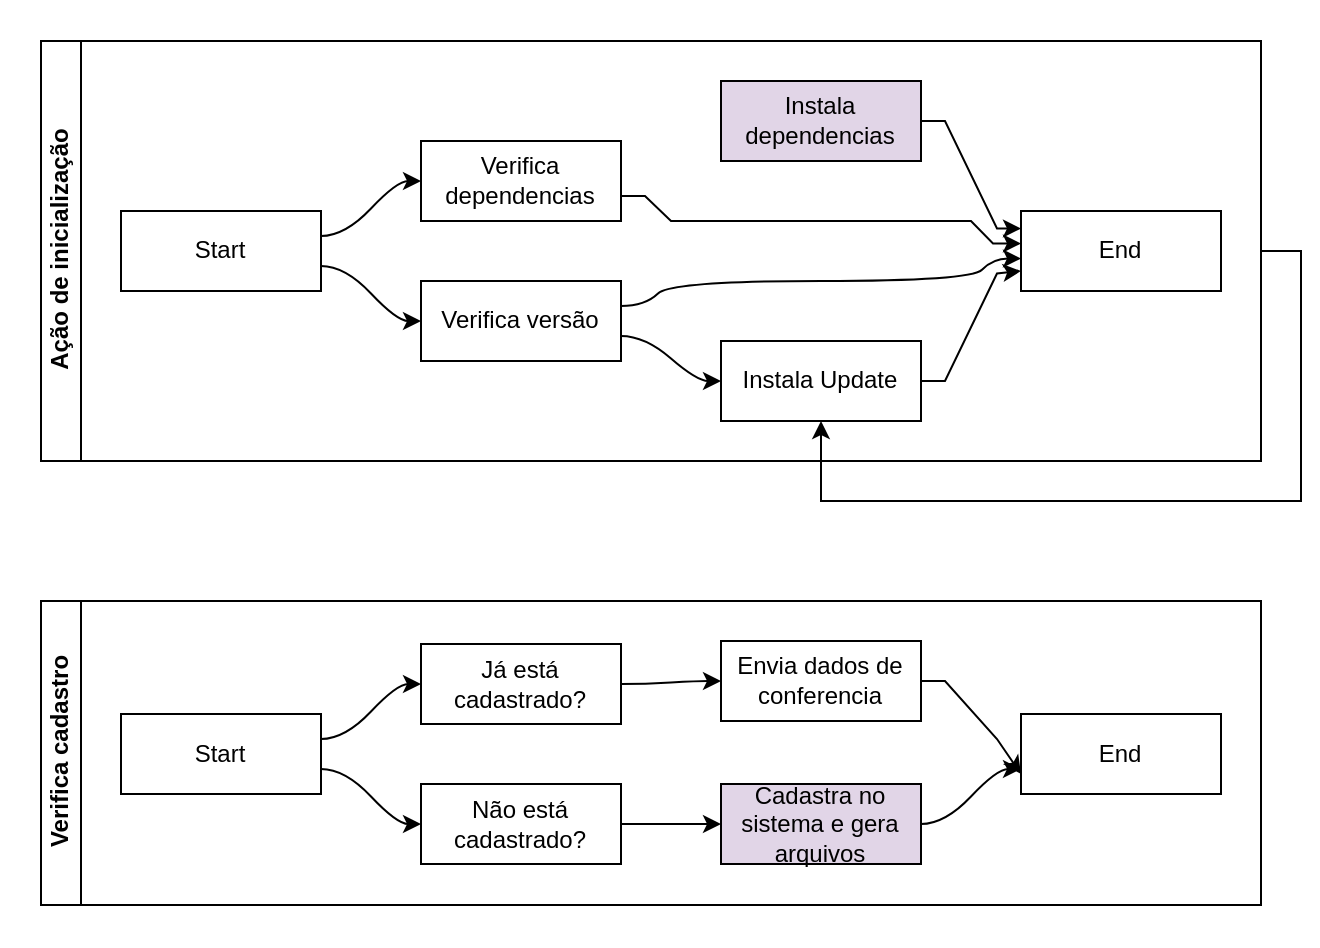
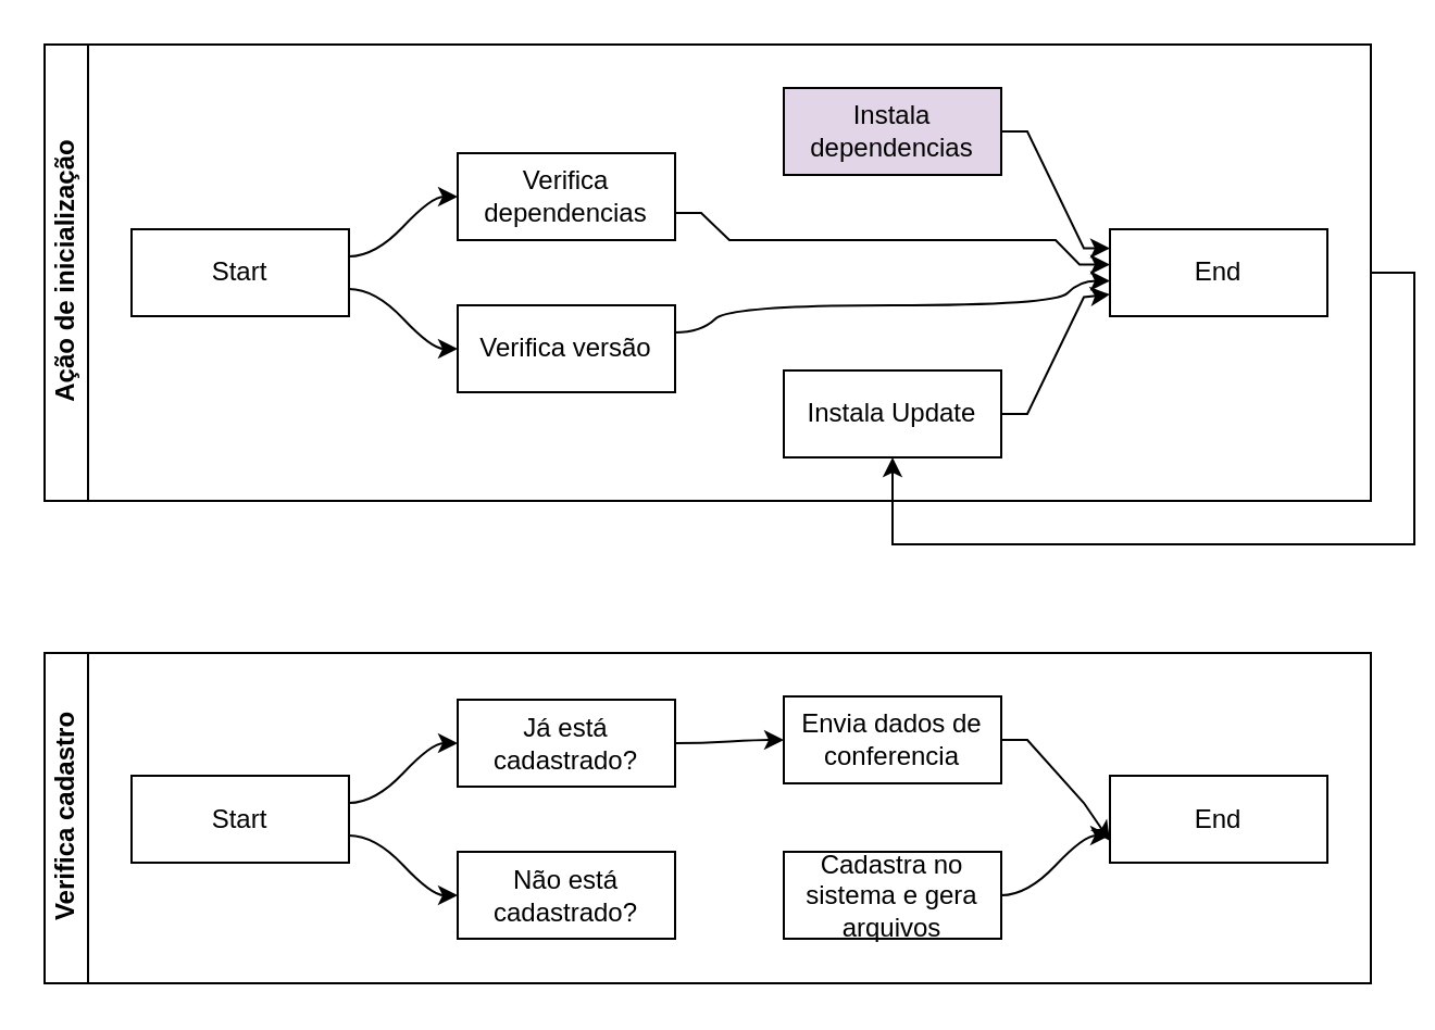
- <mxCell id="14" value="" style="html=1;curved=1;noEdgeStyle=1;orthogonal=1;" parent="3" source="8" target="16" edge="1"><mxGeometry relative="1" as="geometry"><mxPoint x="480" y="252.5" as="sourcePoint" /><Array as="points"><mxPoint x="302" y="147.5" /><mxPoint x="328" y="170" /></Array></mxGeometry></mxCell>
- <mxCell id="21" value="" style="html=1;curved=1;noEdgeStyle=1;orthogonal=1;" parent="17" source="19" target="22" edge="1"><mxGeometry relative="1" as="geometry"><mxPoint x="550" y="538.5" as="sourcePoint" /><Array as="points"><mxPoint x="302" y="111.5" /><mxPoint x="328" y="111.5" /></Array></mxGeometry></mxCell>
- <mxCell id="22" value="Cadastra no sistema e gera arquivos" style="whiteSpace=wrap;html=1;fillColor=#e1d5e7;" parent="17" vertex="1"><mxGeometry x="340" y="91.5" width="100" height="40" as="geometry" /></mxCell>
+ <mxCell id="22" value="Cadastra no sistema e gera arquivos" style="whiteSpace=wrap;html=1;" parent="17" vertex="1"><mxGeometry x="340" y="91.5" width="100" height="40" as="geometry" /></mxCell>
